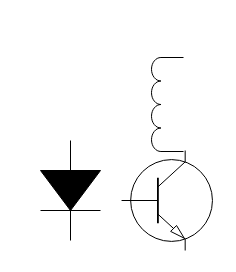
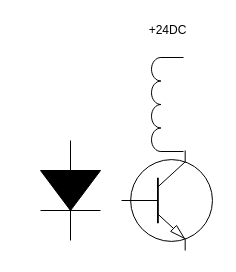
+ <mxCell id="4" value="+24DC" style="text;html=1;resizable=0;autosize=1;align=center;verticalAlign=middle;points=[];fillColor=none;strokeColor=none;rounded=0;" parent="1" vertex="1"><mxGeometry x="142" y="20" width="50" height="20" as="geometry" /></mxCell>
